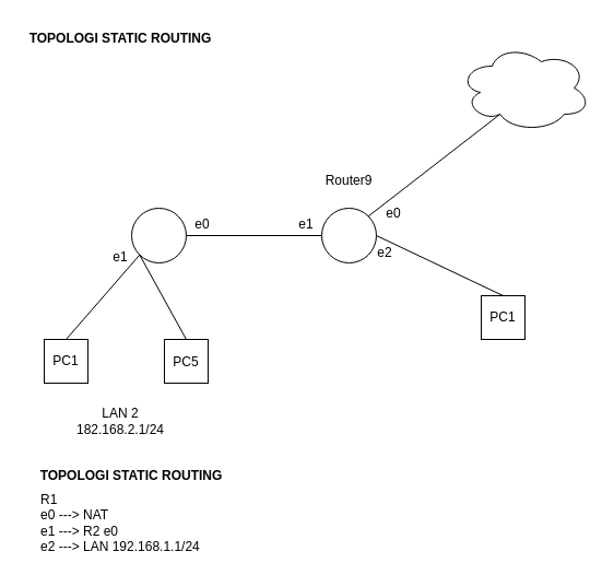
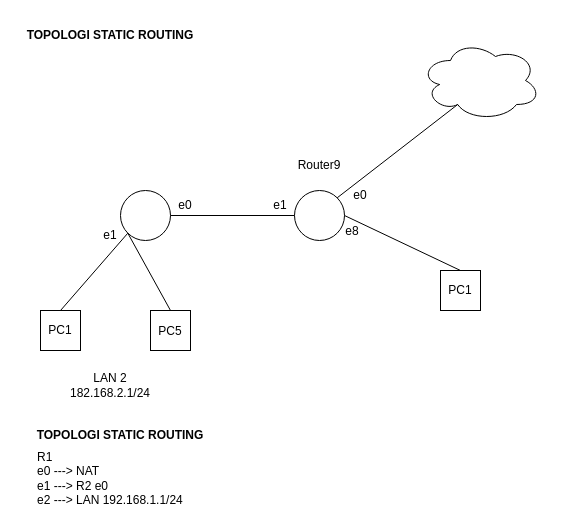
- <mxCell id="24" value="e2" style="text;html=1;strokeColor=none;fillColor=none;align=center;verticalAlign=middle;whiteSpace=wrap;rounded=0;" vertex="1" parent="1"><mxGeometry x="322" y="216" width="60" height="30" as="geometry" /></mxCell>
+ <mxCell id="24" value="e8" style="text;html=1;strokeColor=none;fillColor=none;align=center;verticalAlign=middle;whiteSpace=wrap;rounded=0;" vertex="1" parent="1"><mxGeometry x="322" y="216" width="60" height="30" as="geometry" /></mxCell>
